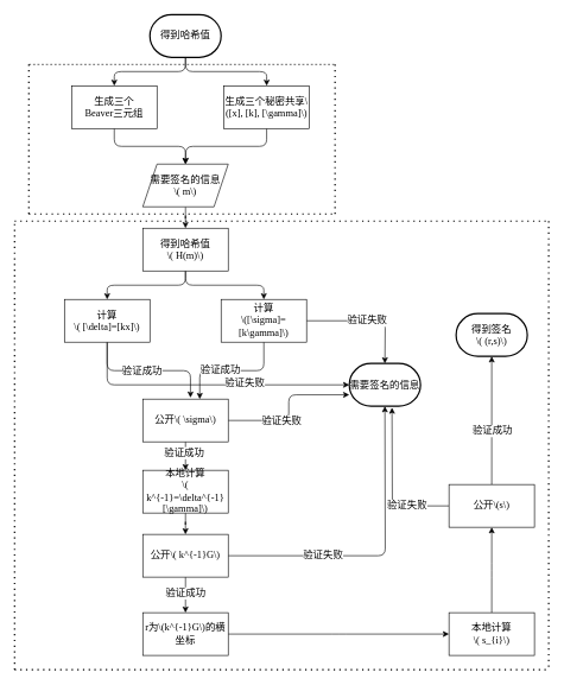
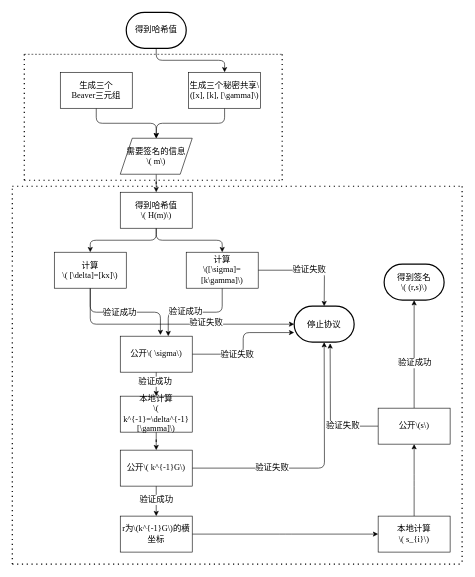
- <mxCell id="2" style="edgeStyle=orthogonalEdgeStyle;orthogonalLoop=1;jettySize=auto;html=1;exitX=0.5;exitY=1;exitDx=0;exitDy=0;exitPerimeter=0;entryX=0.5;entryY=0;entryDx=0;entryDy=0;fontFamily=Times New Roman;fontSize=14;" parent="1" source="4" target="6" edge="1"><mxGeometry relative="1" as="geometry" /></mxCell>
- <mxCell id="45" value="&lt;font style=&quot;font-size: 14px&quot;&gt;需要签名的信息&lt;/font&gt;" style="strokeWidth=2;html=1;shape=mxgraph.flowchart.terminator;whiteSpace=wrap;" parent="1" vertex="1"><mxGeometry x="490" y="510" width="100" height="60" as="geometry" /></mxCell>
+ <mxCell id="45" value="&lt;font style=&quot;font-size: 14px&quot;&gt;停止协议&lt;/font&gt;" style="strokeWidth=2;html=1;shape=mxgraph.flowchart.terminator;whiteSpace=wrap;" parent="1" vertex="1"><mxGeometry x="490" y="510" width="100" height="60" as="geometry" /></mxCell>
